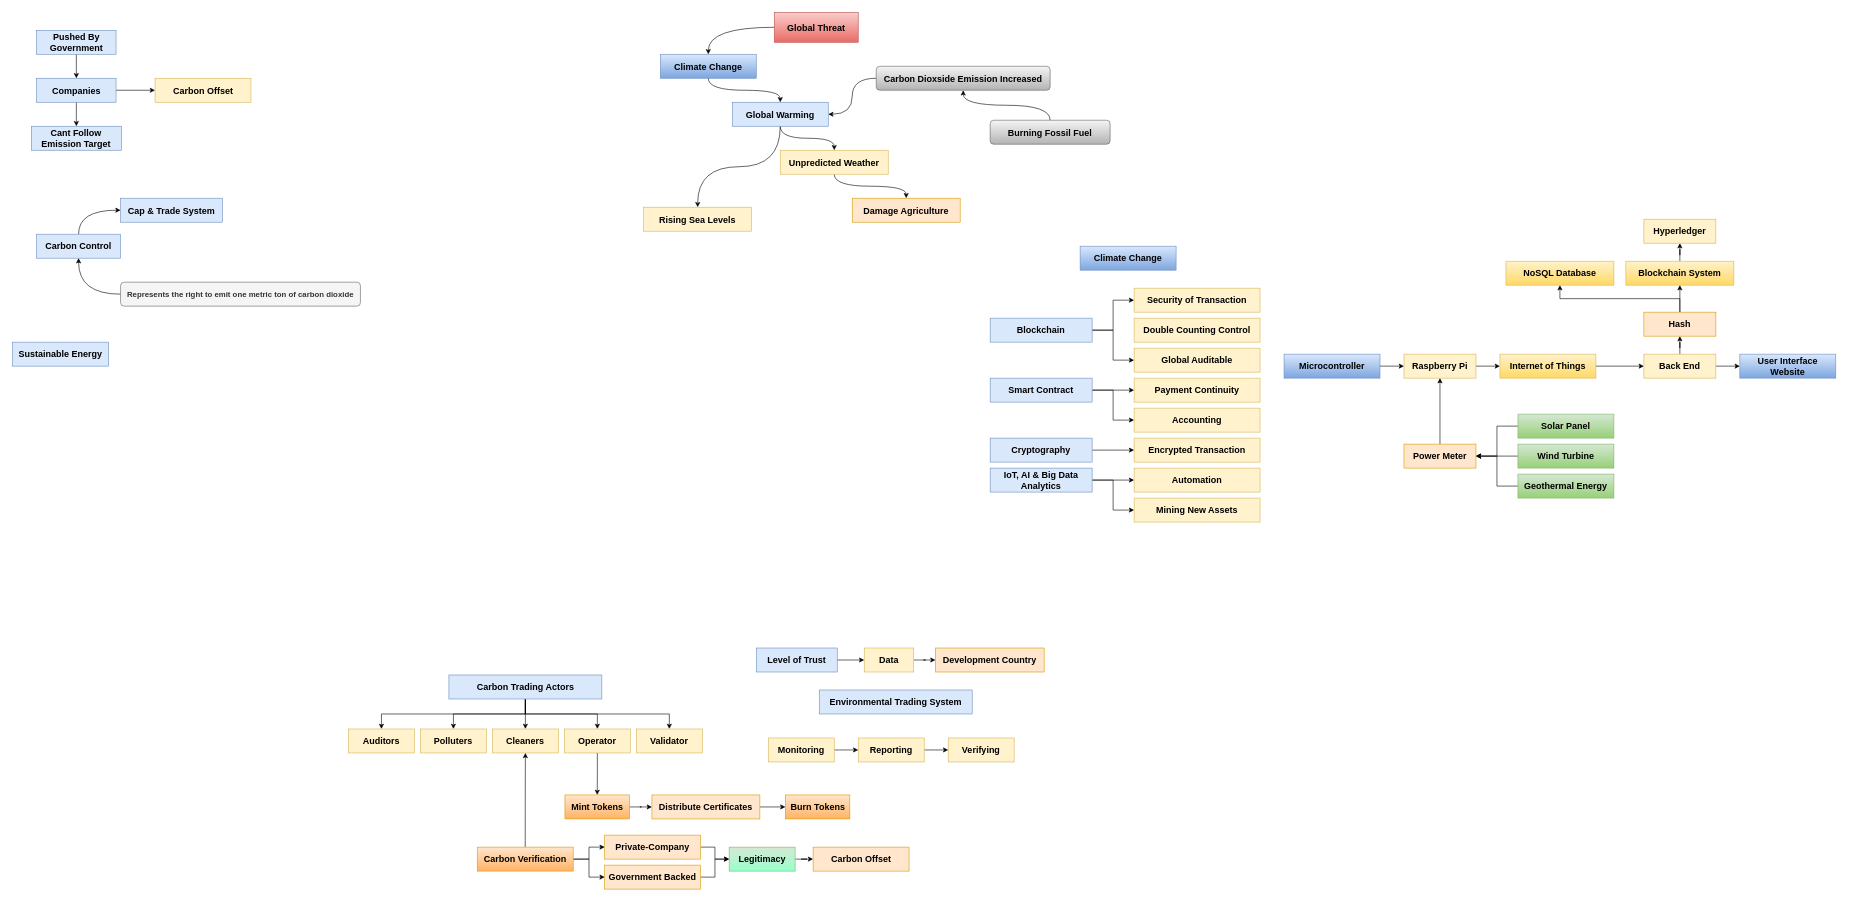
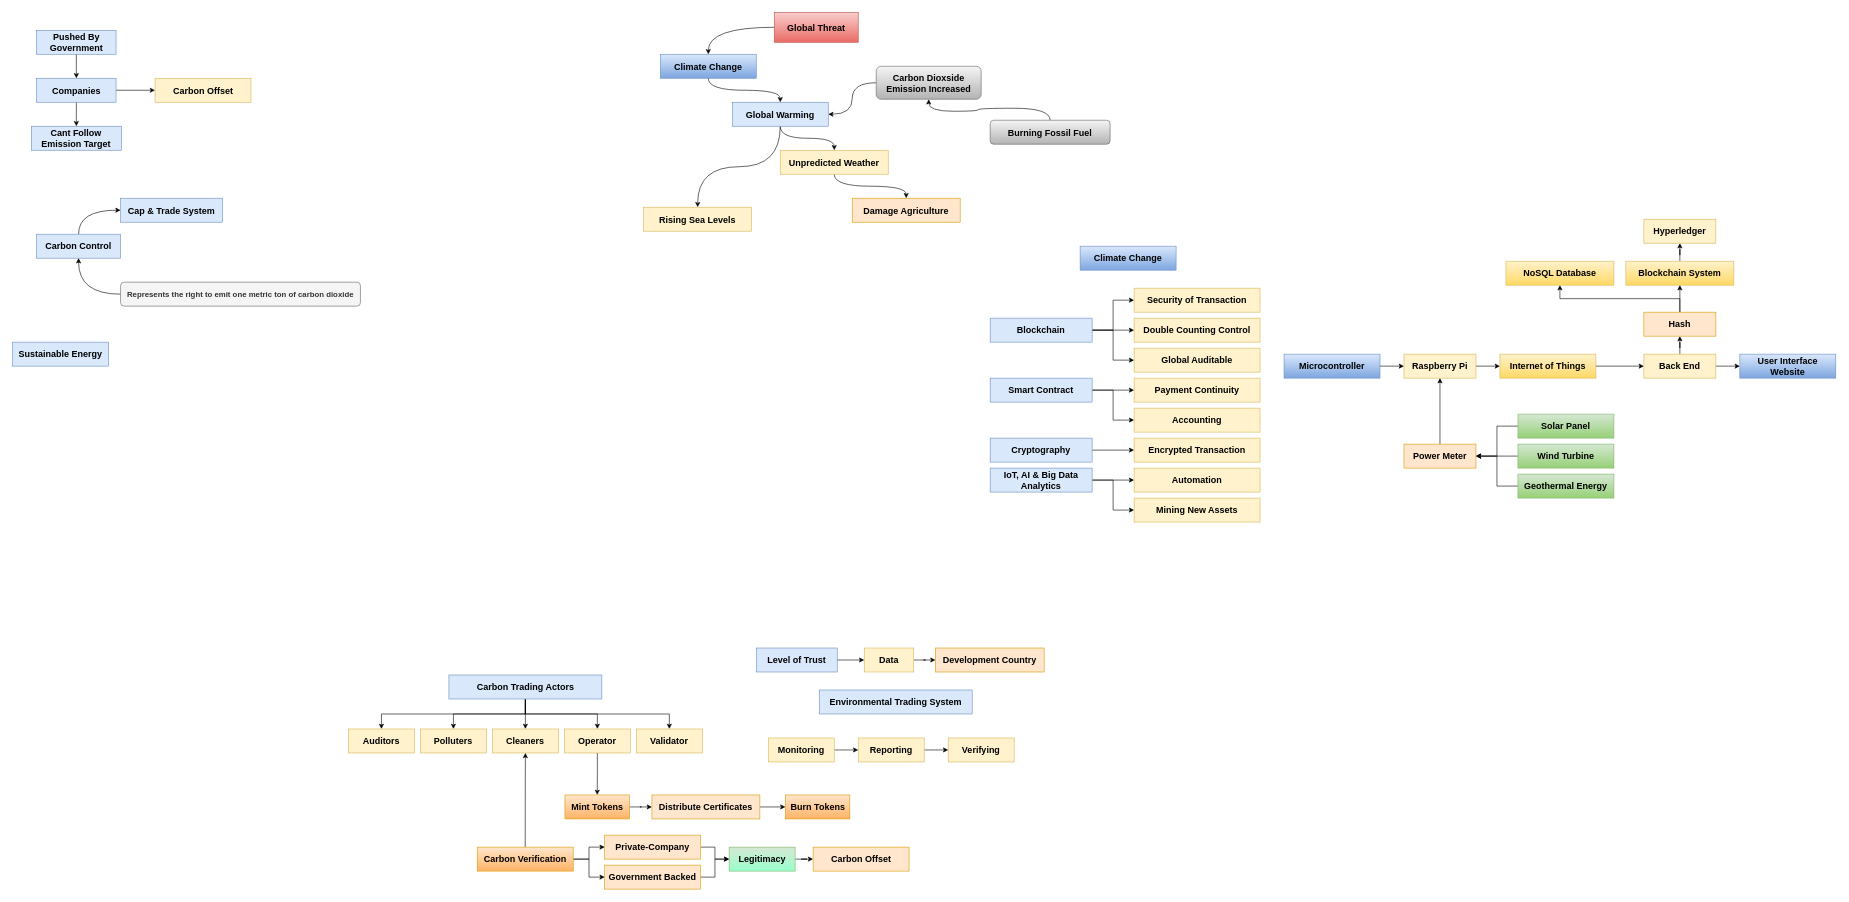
- <mxCell id="13" value="&lt;b&gt;&lt;font style=&quot;font-size: 15px&quot;&gt;Carbon Dioxside Emission Increased&lt;/font&gt;&lt;/b&gt;" style="rounded=1;whiteSpace=wrap;html=1;fillColor=#f5f5f5;strokeColor=#666666;gradientColor=#b3b3b3;" parent="1" vertex="1"><mxGeometry x="1460" y="110" width="290" height="40" as="geometry" /></mxCell>
+ <mxCell id="13" value="&lt;b&gt;&lt;font style=&quot;font-size: 15px&quot;&gt;Carbon Dioxside Emission Increased&lt;/font&gt;&lt;/b&gt;" style="rounded=1;whiteSpace=wrap;html=1;fillColor=#f5f5f5;strokeColor=#666666;gradientColor=#b3b3b3;" parent="1" vertex="1"><mxGeometry x="1460" y="110" width="175" height="55" as="geometry" /></mxCell>
+ <mxCell id="22" style="edgeStyle=orthogonalEdgeStyle;curved=1;orthogonalLoop=1;jettySize=auto;html=1;exitX=1;exitY=0.5;exitDx=0;exitDy=0;" parent="1" source="25" target="27" edge="1"><mxGeometry relative="1" as="geometry" /></mxCell>
